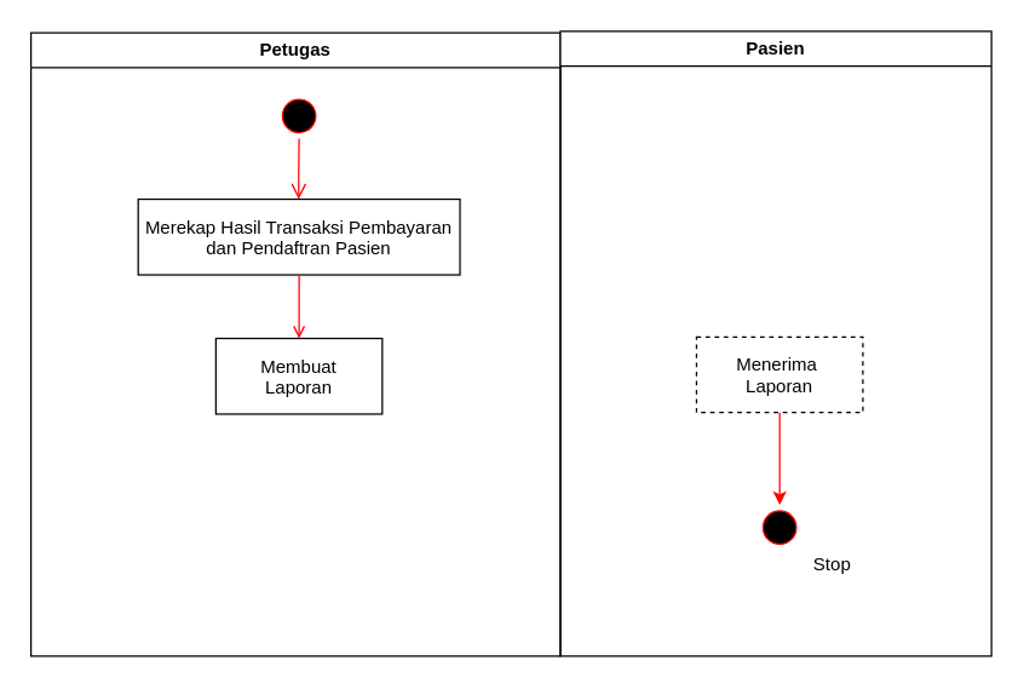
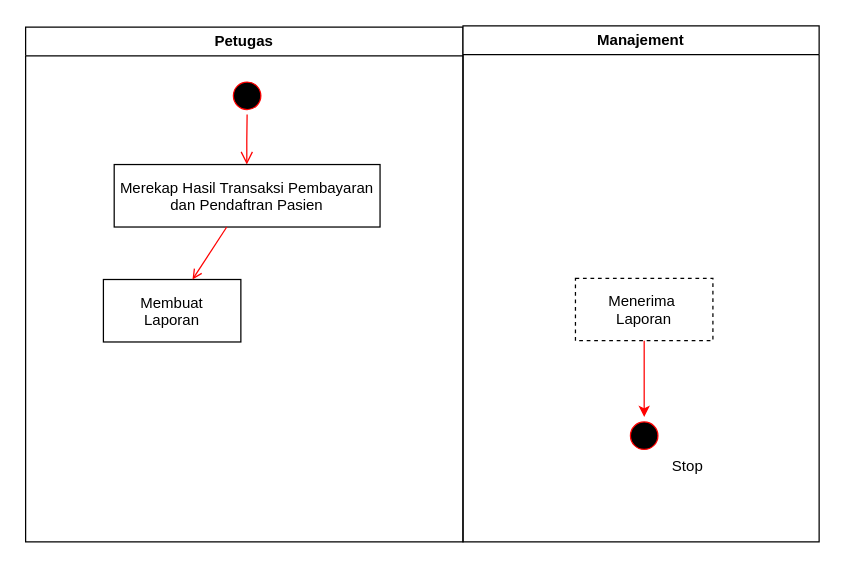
- <mxCell id="8" value="Pasien" style="swimlane;whiteSpace=wrap" parent="1" vertex="1"><mxGeometry x="370" y="20" width="285" height="413" as="geometry" /></mxCell>
+ <mxCell id="8" value="Manajement" style="swimlane;whiteSpace=wrap" parent="1" vertex="1"><mxGeometry x="370" y="20" width="285" height="413" as="geometry" /></mxCell>
- <mxCell id="6" value="Membuat&#10;Laporan" style="" parent="2" vertex="1"><mxGeometry x="122.25" y="202" width="110" height="50" as="geometry" /></mxCell>
+ <mxCell id="6" value="Membuat&#10;Laporan" style="" parent="2" vertex="1"><mxGeometry x="62.25" y="202" width="110" height="50" as="geometry" /></mxCell>
